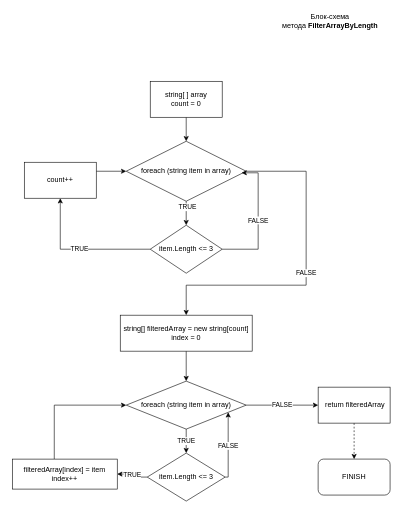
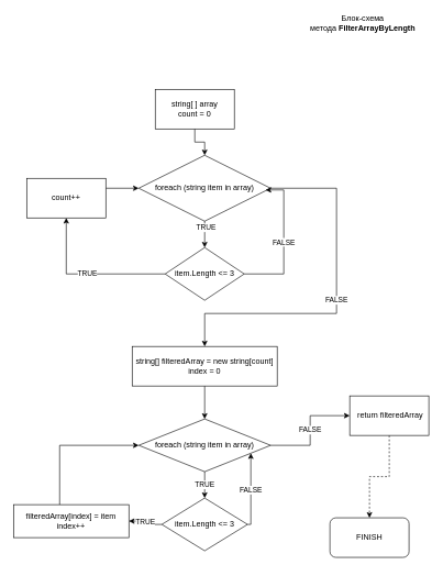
- <mxCell id="4" value="string[ ] array&lt;br&gt;count = 0" style="rounded=0;whiteSpace=wrap;html=1;" vertex="1" parent="1"><mxGeometry x="250" y="135" width="120" height="60" as="geometry" /></mxCell>
+ <mxCell id="4" value="string[ ] array&lt;br&gt;count = 0" style="rounded=0;whiteSpace=wrap;html=1;" vertex="1" parent="1"><mxGeometry x="235" y="135" width="120" height="60" as="geometry" /></mxCell>
- <mxCell id="25" value="&amp;nbsp;return filteredArray" style="whiteSpace=wrap;html=1;rounded=0;" vertex="1" parent="1"><mxGeometry x="530" y="645" width="120" height="60" as="geometry" /></mxCell>
+ <mxCell id="25" value="&amp;nbsp;return filteredArray" style="whiteSpace=wrap;html=1;rounded=0;" vertex="1" parent="1"><mxGeometry x="530" y="600" width="120" height="60" as="geometry" /></mxCell>
- <mxCell id="26" value="FINISH" style="rounded=1;whiteSpace=wrap;html=1;" vertex="1" parent="1"><mxGeometry x="530" y="765" width="120" height="60" as="geometry" /></mxCell>
+ <mxCell id="26" value="FINISH" style="rounded=1;whiteSpace=wrap;html=1;" vertex="1" parent="1"><mxGeometry x="500" y="785" width="120" height="60" as="geometry" /></mxCell>
